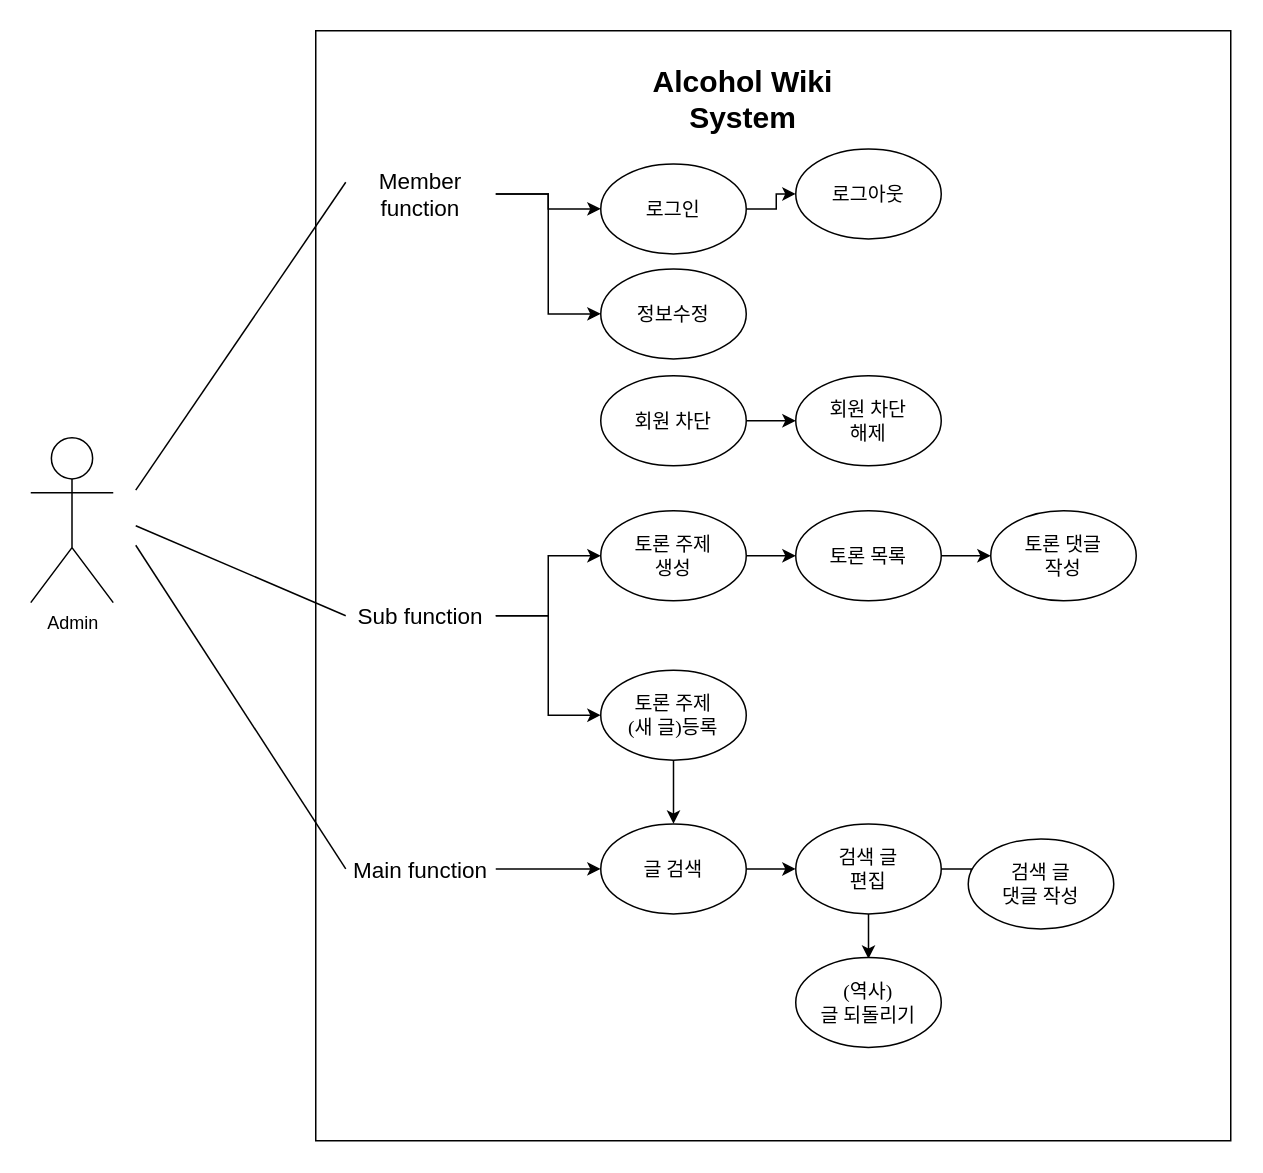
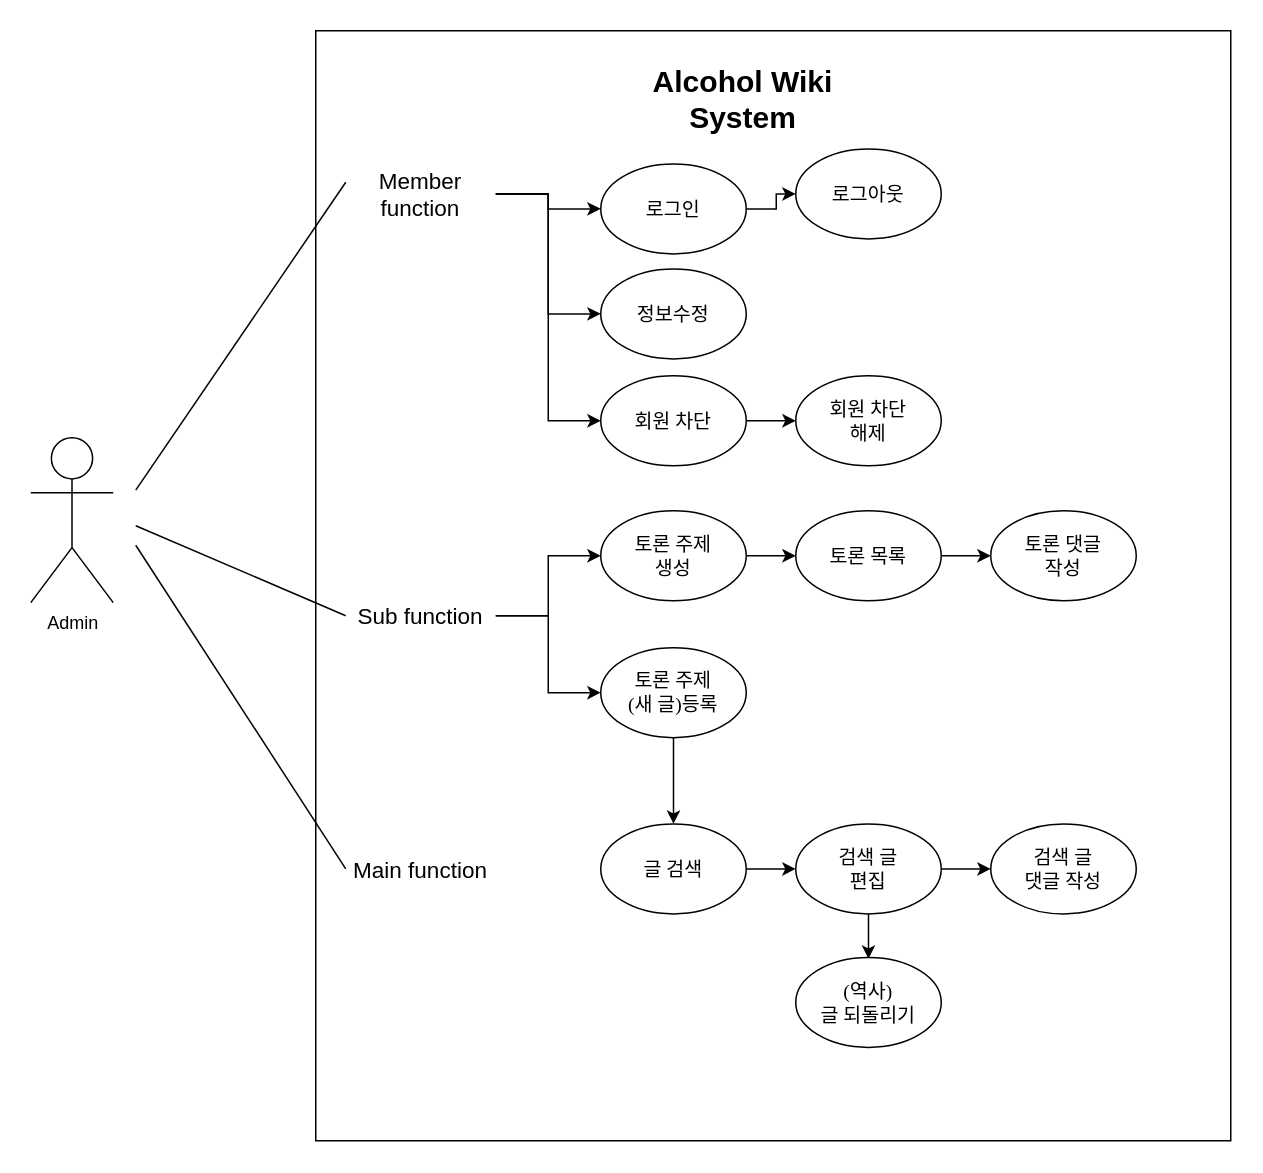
+ <mxCell id="27" style="edgeStyle=orthogonalEdgeStyle;rounded=0;orthogonalLoop=1;jettySize=auto;html=1;entryX=0;entryY=0.5;entryDx=0;entryDy=0;fontSize=15;" edge="1" parent="1" source="28" target="36"><mxGeometry relative="1" as="geometry" /></mxCell>
- <mxCell id="34" value="&lt;font face=&quot;Verdana&quot; style=&quot;font-size: 13px&quot;&gt;&lt;span style=&quot;font-size: 13px&quot;&gt;토론 주제 &lt;br&gt;(새 글)등록&lt;br&gt;&lt;/span&gt;&lt;/font&gt;" style="ellipse;whiteSpace=wrap;html=1;fontSize=13;" vertex="1" parent="1"><mxGeometry x="400" y="446.25" width="97" height="60" as="geometry" /></mxCell>
+ <mxCell id="34" value="&lt;font face=&quot;Verdana&quot; style=&quot;font-size: 13px&quot;&gt;&lt;span style=&quot;font-size: 13px&quot;&gt;토론 주제 &lt;br&gt;(새 글)등록&lt;br&gt;&lt;/span&gt;&lt;/font&gt;" style="ellipse;whiteSpace=wrap;html=1;fontSize=13;" vertex="1" parent="1"><mxGeometry x="400" y="431.25" width="97" height="60" as="geometry" /></mxCell>
- <mxCell id="20" style="edgeStyle=orthogonalEdgeStyle;rounded=0;orthogonalLoop=1;jettySize=auto;html=1;fontSize=13;" edge="1" parent="1" source="21" target="14"><mxGeometry relative="1" as="geometry" /></mxCell>
- <mxCell id="19" value="&lt;font face=&quot;Verdana&quot;&gt;검색 글&lt;br&gt;댓글 작성&lt;br&gt;&lt;/font&gt;" style="ellipse;whiteSpace=wrap;html=1;fontSize=13;" vertex="1" parent="1"><mxGeometry x="645" y="558.75" width="97" height="60" as="geometry" /></mxCell>
+ <mxCell id="19" value="&lt;font face=&quot;Verdana&quot;&gt;검색 글&lt;br&gt;댓글 작성&lt;br&gt;&lt;/font&gt;" style="ellipse;whiteSpace=wrap;html=1;fontSize=13;" vertex="1" parent="1"><mxGeometry x="660" y="548.75" width="97" height="60" as="geometry" /></mxCell>
